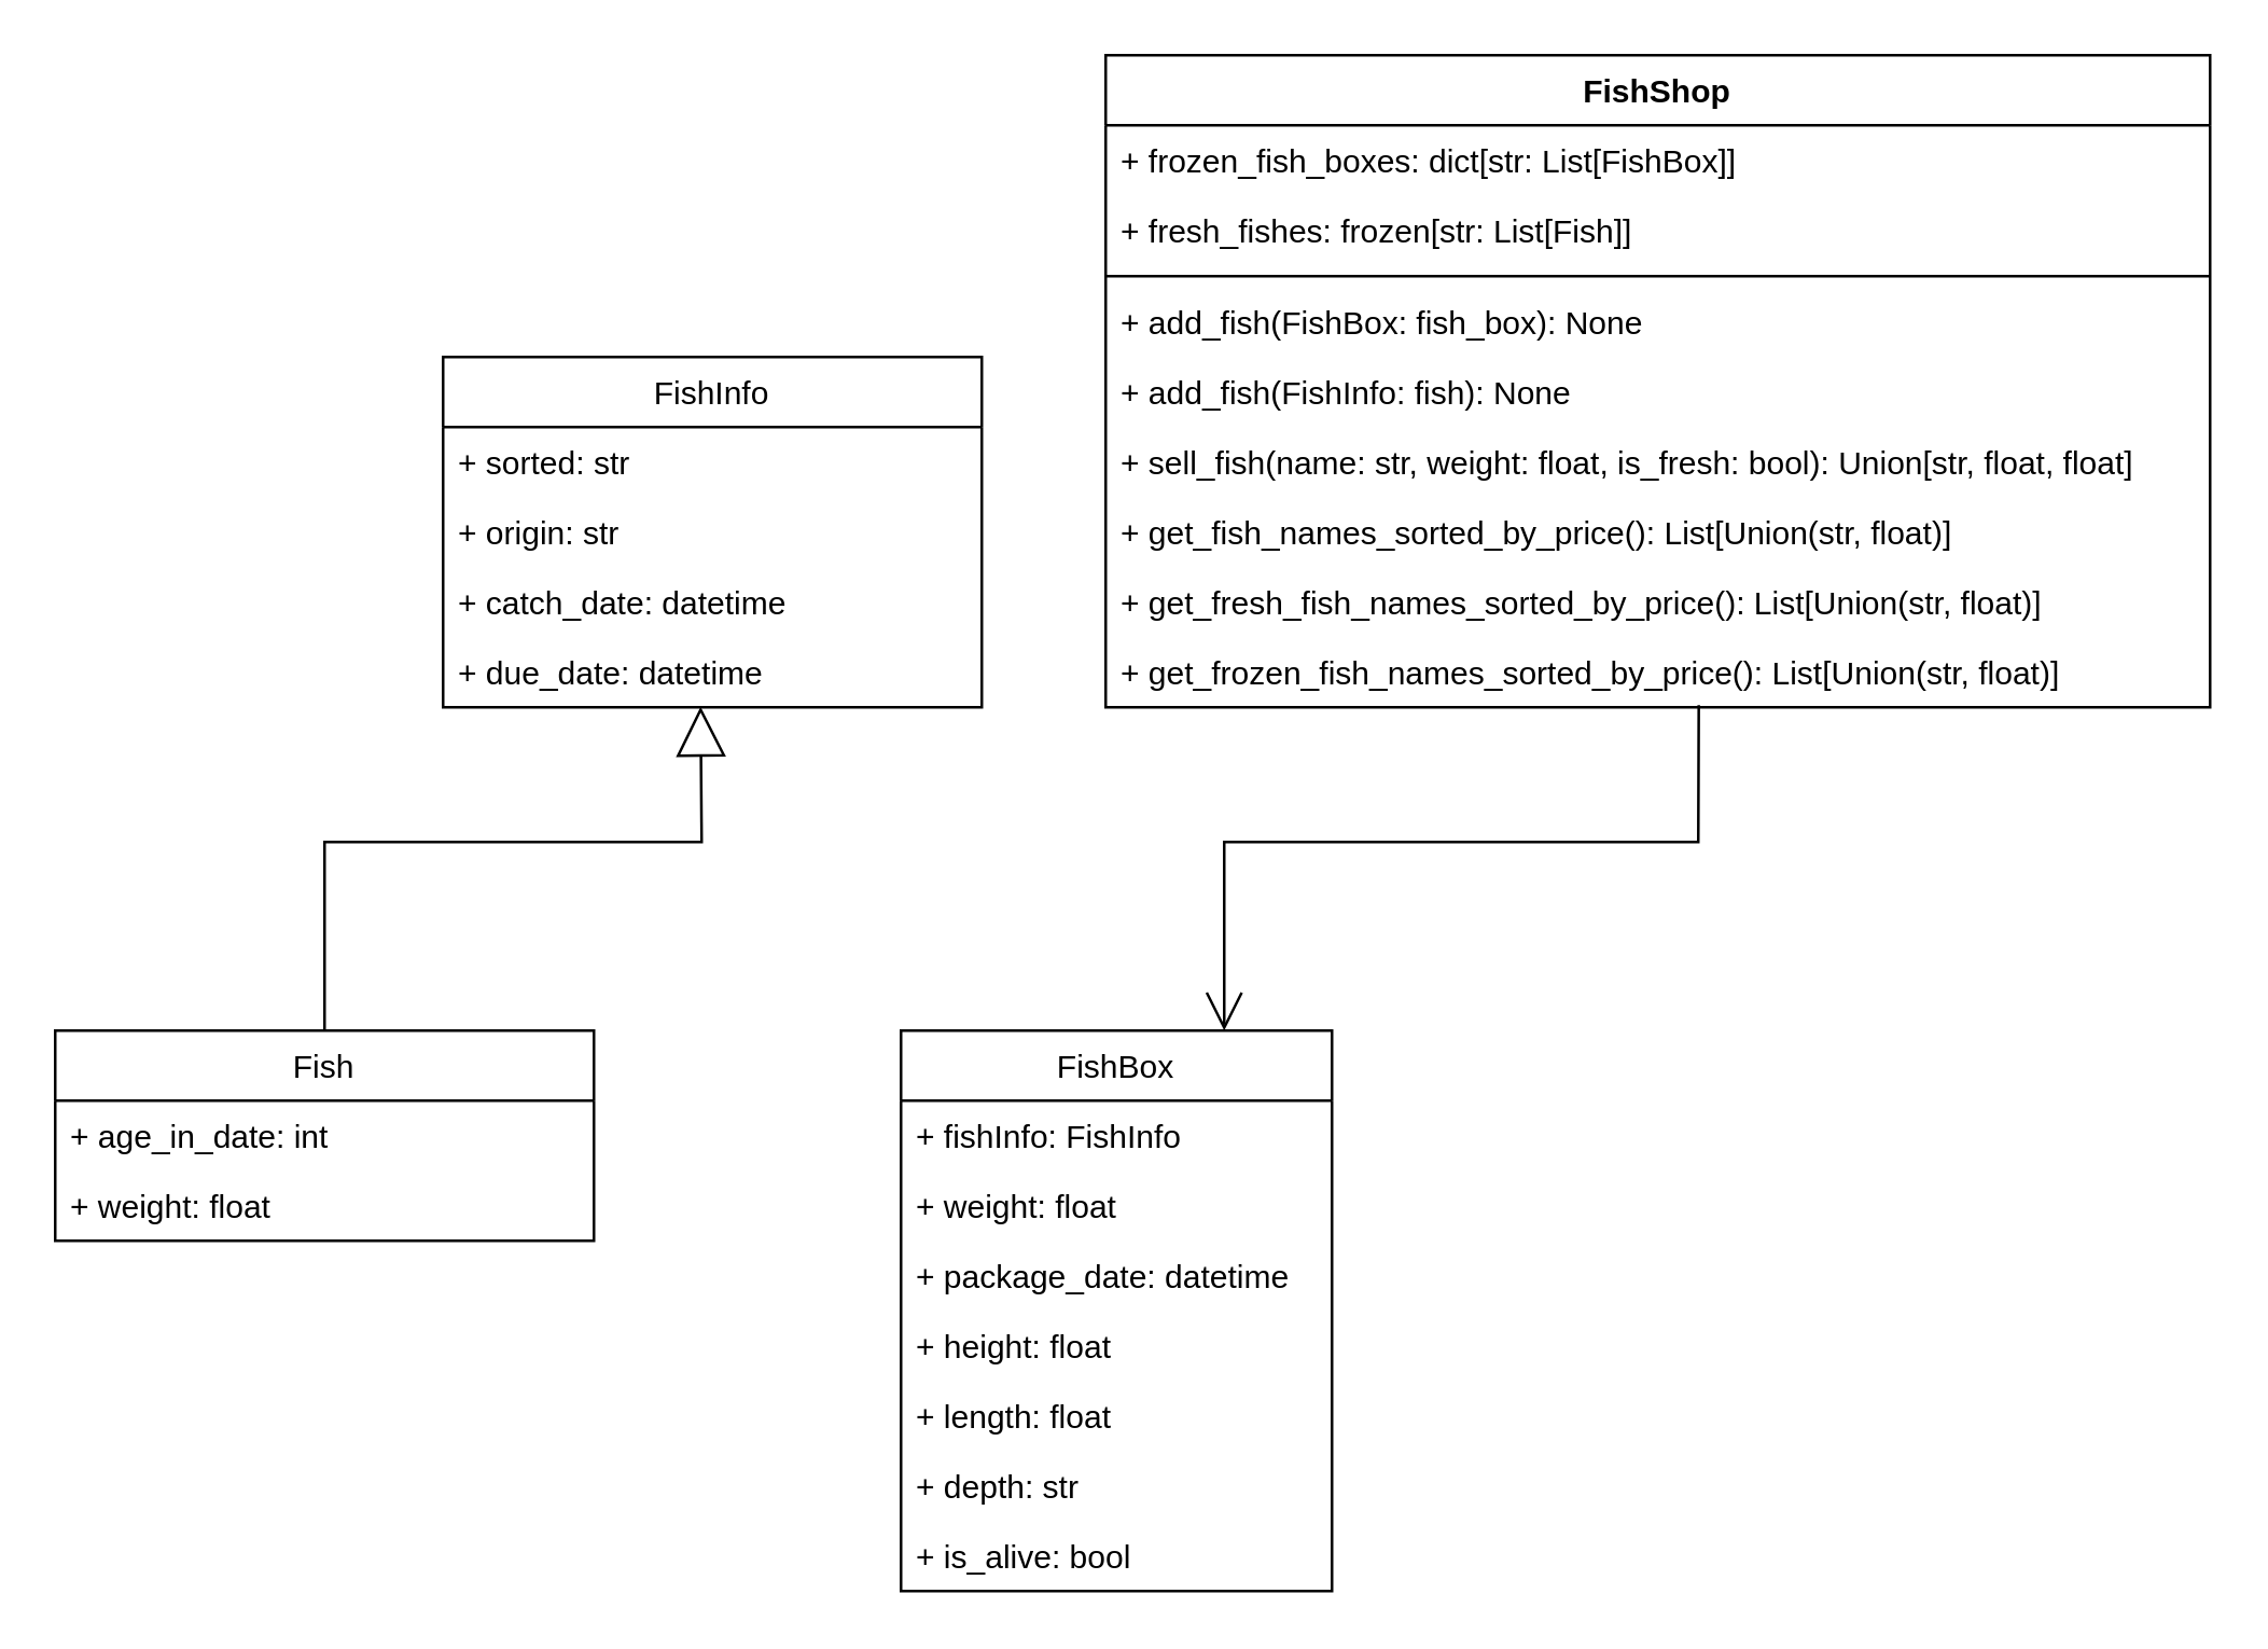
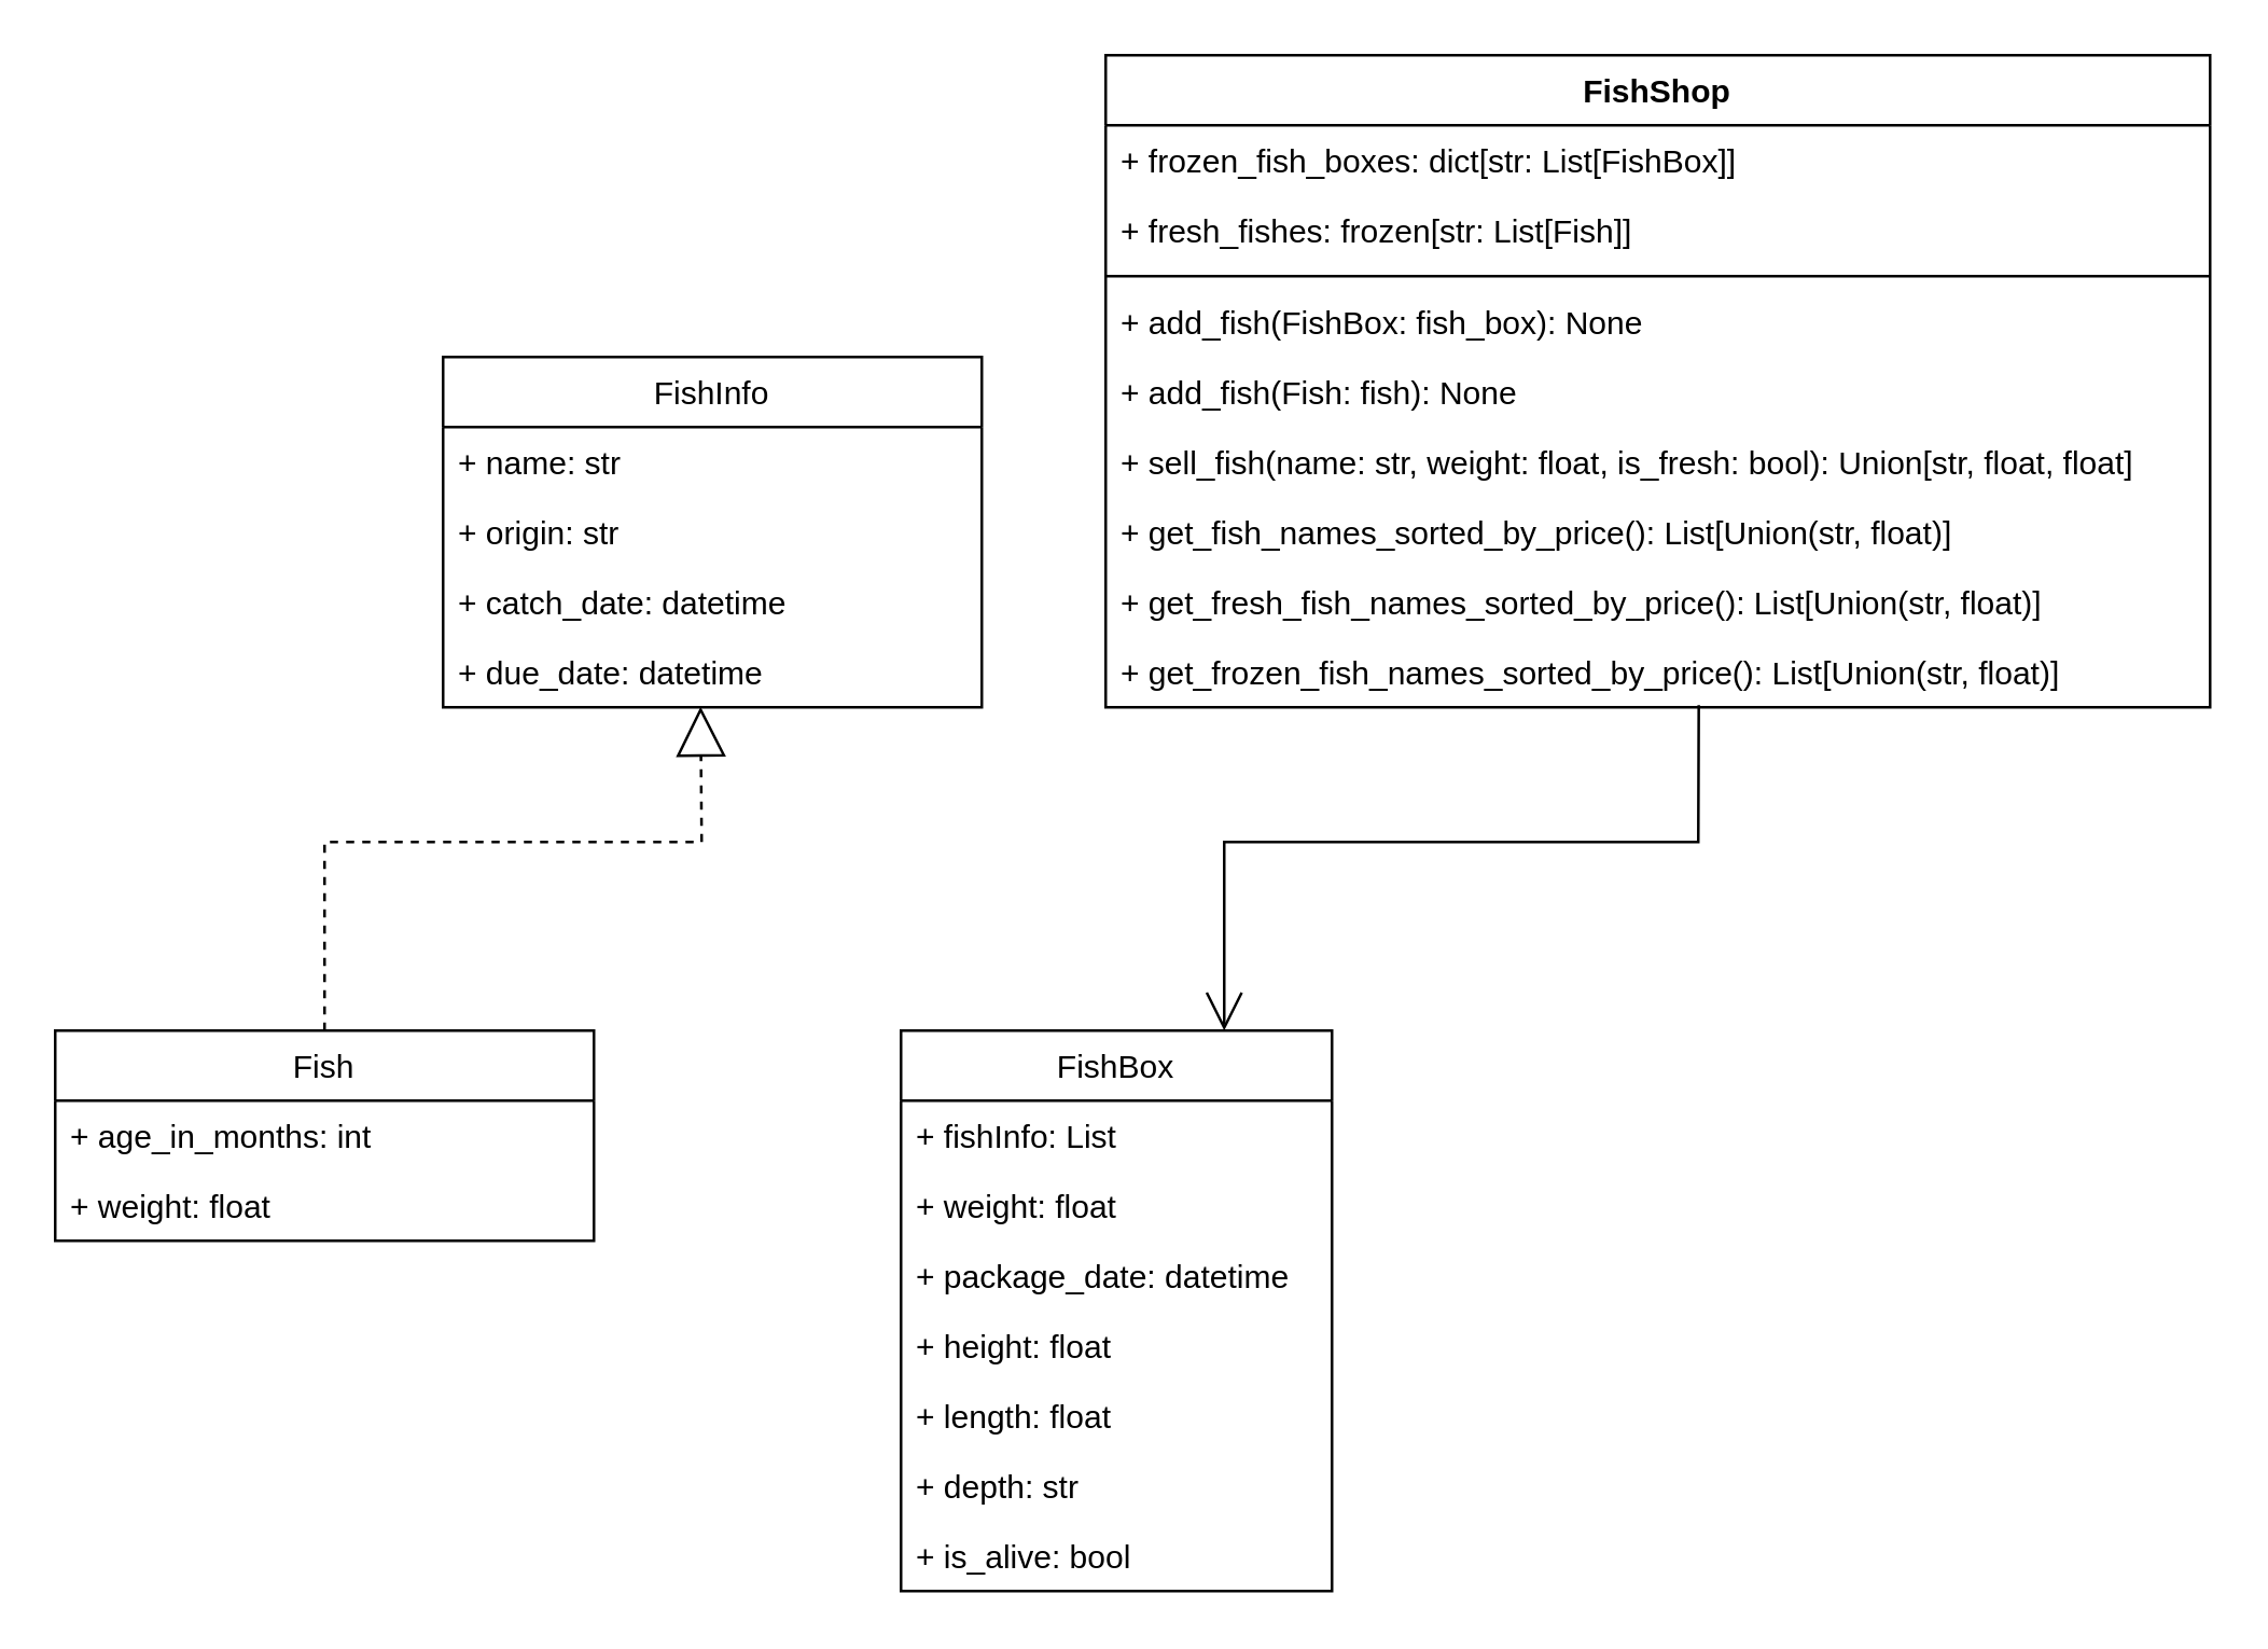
- <mxCell id="23" value="+ add_fish(FishInfo: fish): None" style="text;strokeColor=none;fillColor=none;align=left;verticalAlign=top;spacingLeft=4;spacingRight=4;overflow=hidden;rotatable=0;points=[[0,0.5],[1,0.5]];portConstraint=eastwest;" vertex="1" parent="18"><mxGeometry y="112" width="410" height="26" as="geometry" /></mxCell>
+ <mxCell id="23" value="+ add_fish(Fish: fish): None" style="text;strokeColor=none;fillColor=none;align=left;verticalAlign=top;spacingLeft=4;spacingRight=4;overflow=hidden;rotatable=0;points=[[0,0.5],[1,0.5]];portConstraint=eastwest;" vertex="1" parent="18"><mxGeometry y="112" width="410" height="26" as="geometry" /></mxCell>
- <mxCell id="14" value="+ sorted: str" style="text;strokeColor=none;fillColor=none;align=left;verticalAlign=top;spacingLeft=4;spacingRight=4;overflow=hidden;rotatable=0;points=[[0,0.5],[1,0.5]];portConstraint=eastwest;" vertex="1" parent="13"><mxGeometry y="26" width="200" height="26" as="geometry" /></mxCell>
+ <mxCell id="14" value="+ name: str" style="text;strokeColor=none;fillColor=none;align=left;verticalAlign=top;spacingLeft=4;spacingRight=4;overflow=hidden;rotatable=0;points=[[0,0.5],[1,0.5]];portConstraint=eastwest;" vertex="1" parent="13"><mxGeometry y="26" width="200" height="26" as="geometry" /></mxCell>
- <mxCell id="28" value="" style="endArrow=block;endSize=16;endFill=0;html=1;rounded=0;exitX=0.5;exitY=0;exitDx=0;exitDy=0;entryX=0.478;entryY=0.991;entryDx=0;entryDy=0;entryPerimeter=0;" edge="1" parent="1" source="2" target="17"><mxGeometry width="160" relative="1" as="geometry"><mxPoint x="144" y="312" as="sourcePoint" /><mxPoint x="304" y="312" as="targetPoint" /><Array as="points"><mxPoint x="120" y="312" /><mxPoint x="260" y="312" /></Array></mxGeometry></mxCell>
+ <mxCell id="28" value="" style="endArrow=block;endSize=16;endFill=0;html=1;rounded=0;exitX=0.5;exitY=0;exitDx=0;exitDy=0;entryX=0.478;entryY=0.991;entryDx=0;entryDy=0;entryPerimeter=0;dashed=1;" edge="1" parent="1" source="2" target="17"><mxGeometry width="160" relative="1" as="geometry"><mxPoint x="144" y="312" as="sourcePoint" /><mxPoint x="304" y="312" as="targetPoint" /><Array as="points"><mxPoint x="120" y="312" /><mxPoint x="260" y="312" /></Array></mxGeometry></mxCell>
- <mxCell id="3" value="+ age_in_date: int" style="text;strokeColor=none;fillColor=none;align=left;verticalAlign=top;spacingLeft=4;spacingRight=4;overflow=hidden;rotatable=0;points=[[0,0.5],[1,0.5]];portConstraint=eastwest;" vertex="1" parent="2"><mxGeometry y="26" width="200" height="26" as="geometry" /></mxCell>
+ <mxCell id="3" value="+ age_in_months: int" style="text;strokeColor=none;fillColor=none;align=left;verticalAlign=top;spacingLeft=4;spacingRight=4;overflow=hidden;rotatable=0;points=[[0,0.5],[1,0.5]];portConstraint=eastwest;" vertex="1" parent="2"><mxGeometry y="26" width="200" height="26" as="geometry" /></mxCell>
- <mxCell id="6" value="+ fishInfo: FishInfo" style="text;strokeColor=none;fillColor=none;align=left;verticalAlign=top;spacingLeft=4;spacingRight=4;overflow=hidden;rotatable=0;points=[[0,0.5],[1,0.5]];portConstraint=eastwest;" vertex="1" parent="5"><mxGeometry y="26" width="160" height="26" as="geometry" /></mxCell>
+ <mxCell id="6" value="+ fishInfo: List" style="text;strokeColor=none;fillColor=none;align=left;verticalAlign=top;spacingLeft=4;spacingRight=4;overflow=hidden;rotatable=0;points=[[0,0.5],[1,0.5]];portConstraint=eastwest;" vertex="1" parent="5"><mxGeometry y="26" width="160" height="26" as="geometry" /></mxCell>
